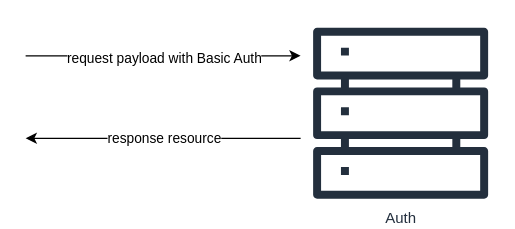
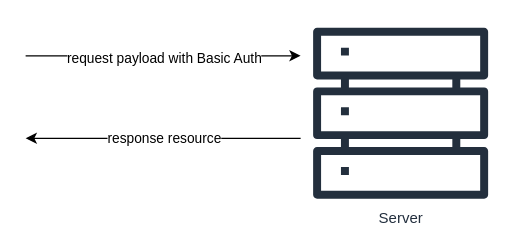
- <mxCell id="2" value="Auth" style="sketch=0;outlineConnect=0;fontColor=#232F3E;gradientColor=none;fillColor=#232F3D;strokeColor=none;dashed=0;verticalLabelPosition=bottom;verticalAlign=top;align=center;html=1;fontSize=12;fontStyle=0;aspect=fixed;pointerEvents=1;shape=mxgraph.aws4.servers;" vertex="1" parent="1"><mxGeometry x="250" y="20" width="140" height="140" as="geometry" /></mxCell>
+ <mxCell id="2" value="Server" style="sketch=0;outlineConnect=0;fontColor=#232F3E;gradientColor=none;fillColor=#232F3D;strokeColor=none;dashed=0;verticalLabelPosition=bottom;verticalAlign=top;align=center;html=1;fontSize=12;fontStyle=0;aspect=fixed;pointerEvents=1;shape=mxgraph.aws4.servers;" vertex="1" parent="1"><mxGeometry x="250" y="20" width="140" height="140" as="geometry" /></mxCell>
